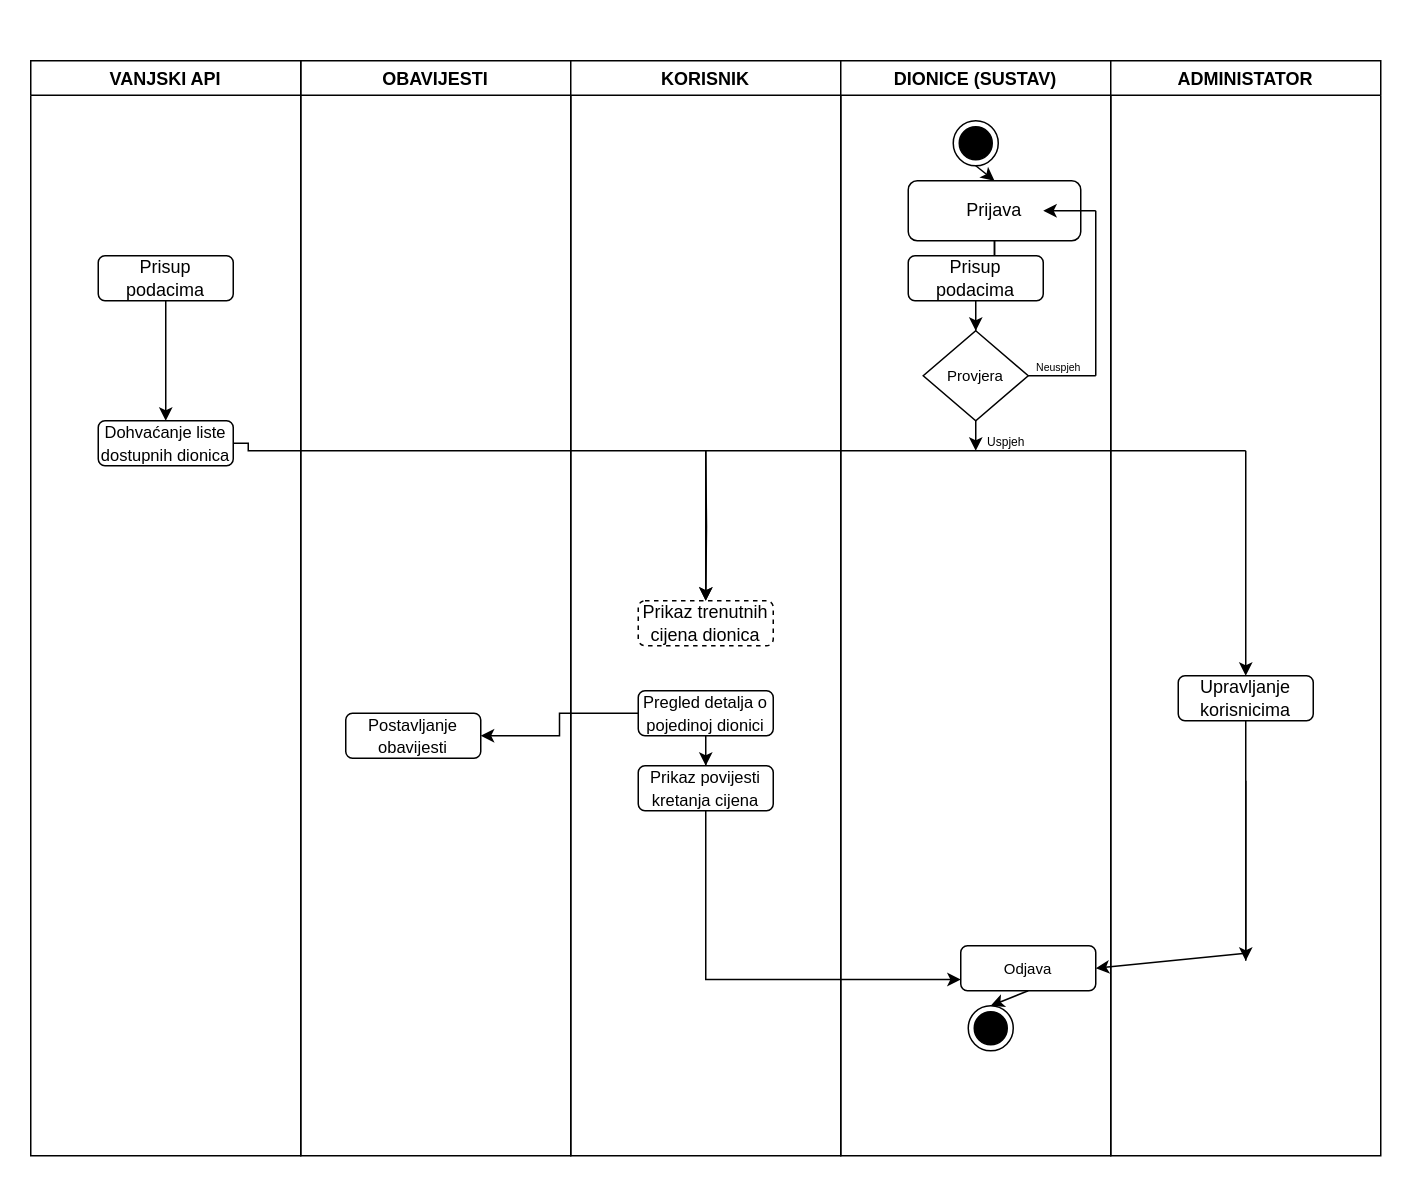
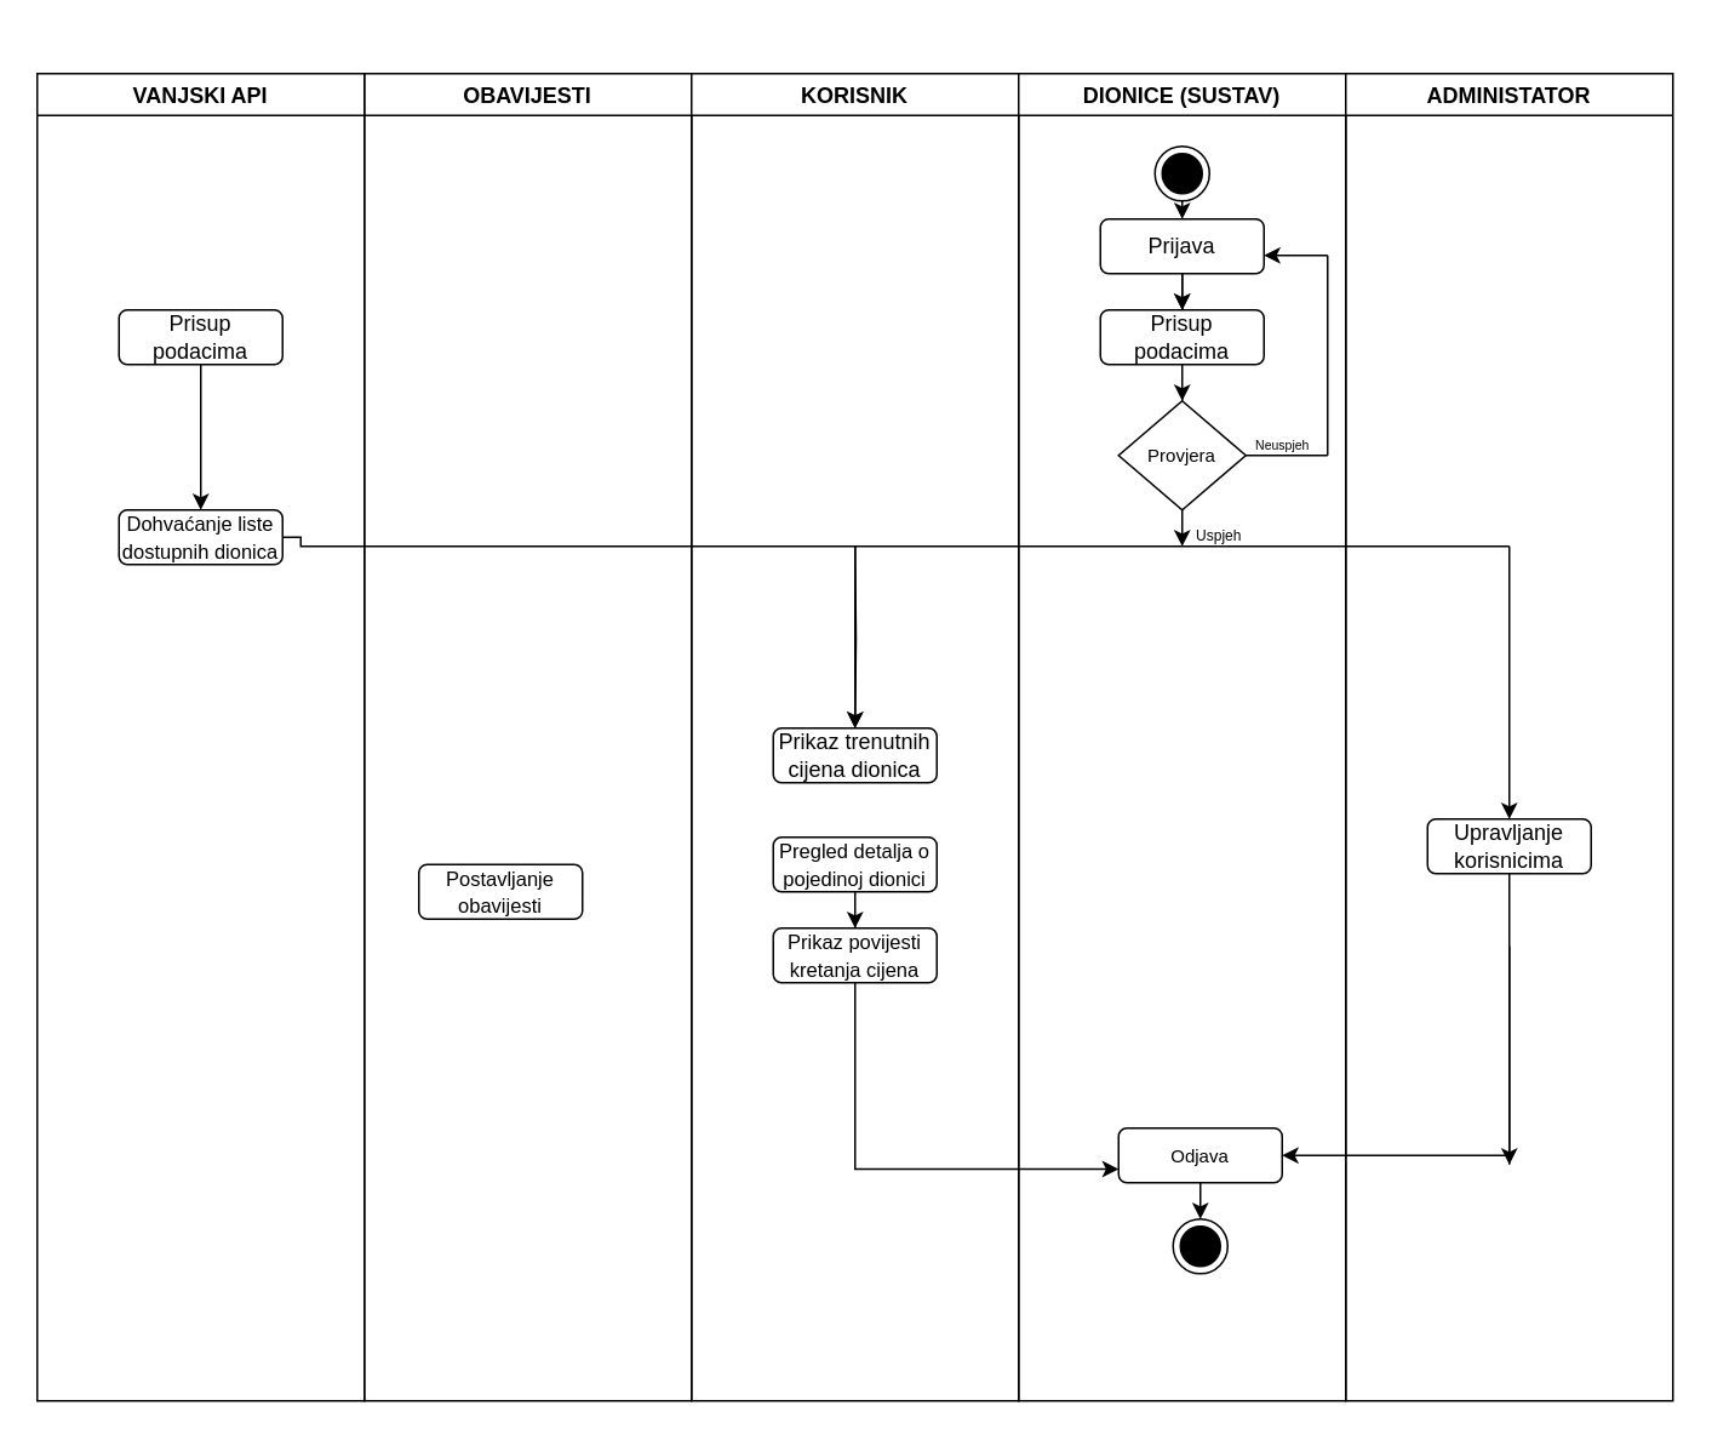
- <mxCell id="21" value="Prijava" style="rounded=1;whiteSpace=wrap;html=1;" vertex="1" parent="14"><mxGeometry x="45" y="80" width="115" height="40" as="geometry" /></mxCell>
+ <mxCell id="21" value="Prijava" style="rounded=1;whiteSpace=wrap;html=1;" vertex="1" parent="14"><mxGeometry x="45" y="80" width="90" height="30" as="geometry" /></mxCell>
- <mxCell id="10" value="Prikaz trenutnih cijena dionica" style="rounded=1;whiteSpace=wrap;html=1;dashed=1;" vertex="1" parent="8"><mxGeometry x="45" y="360" width="90" height="30" as="geometry" /></mxCell>
+ <mxCell id="10" value="Prikaz trenutnih cijena dionica" style="rounded=1;whiteSpace=wrap;html=1;" vertex="1" parent="8"><mxGeometry x="45" y="360" width="90" height="30" as="geometry" /></mxCell>
- <mxCell id="43" style="edgeStyle=orthogonalEdgeStyle;rounded=0;orthogonalLoop=1;jettySize=auto;html=1;exitX=0;exitY=0.5;exitDx=0;exitDy=0;entryX=1;entryY=0.5;entryDx=0;entryDy=0;" edge="1" parent="1" source="12" target="7"><mxGeometry relative="1" as="geometry"><mxPoint x="340" y="475" as="targetPoint" /></mxGeometry></mxCell>
- <mxCell id="24" value="&lt;font size=&quot;1&quot;&gt;Odjava&lt;/font&gt;" style="rounded=1;whiteSpace=wrap;html=1;" vertex="1" parent="14"><mxGeometry x="80" y="590" width="90" height="30" as="geometry" /></mxCell>
+ <mxCell id="24" value="&lt;font size=&quot;1&quot;&gt;Odjava&lt;/font&gt;" style="rounded=1;whiteSpace=wrap;html=1;" vertex="1" parent="14"><mxGeometry x="55" y="580" width="90" height="30" as="geometry" /></mxCell>
